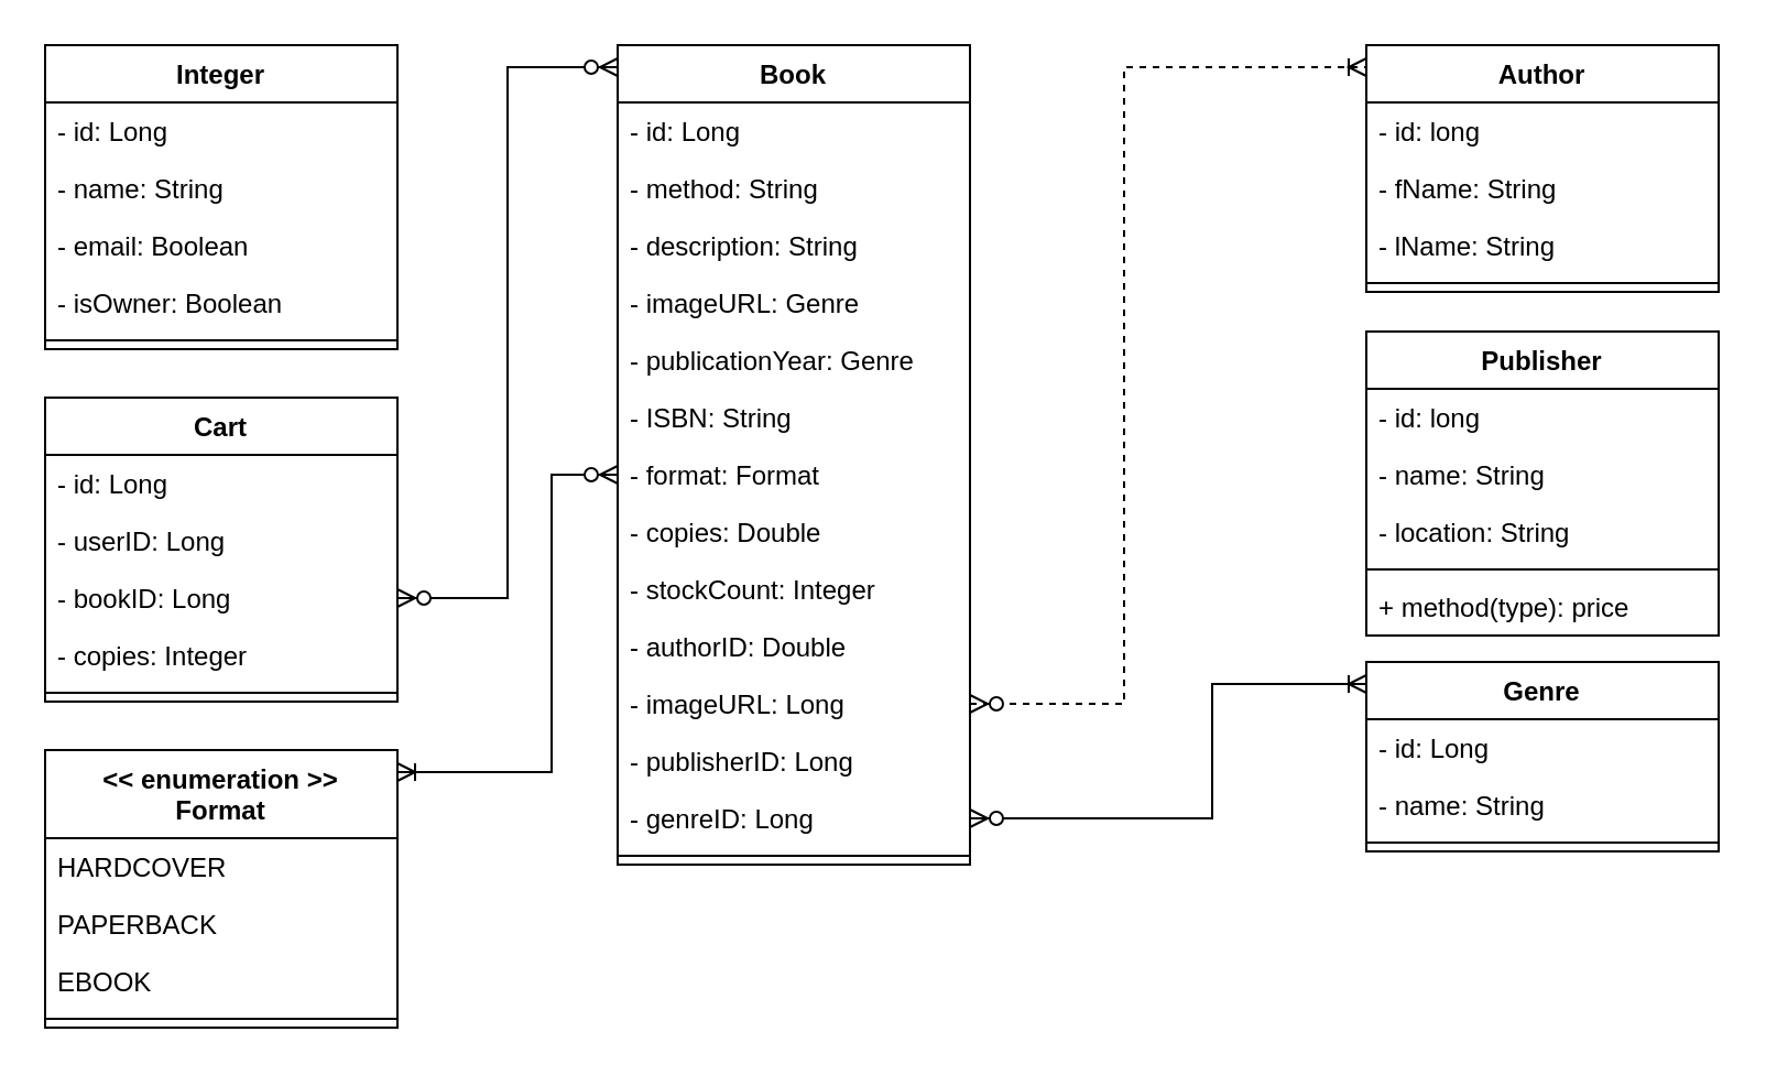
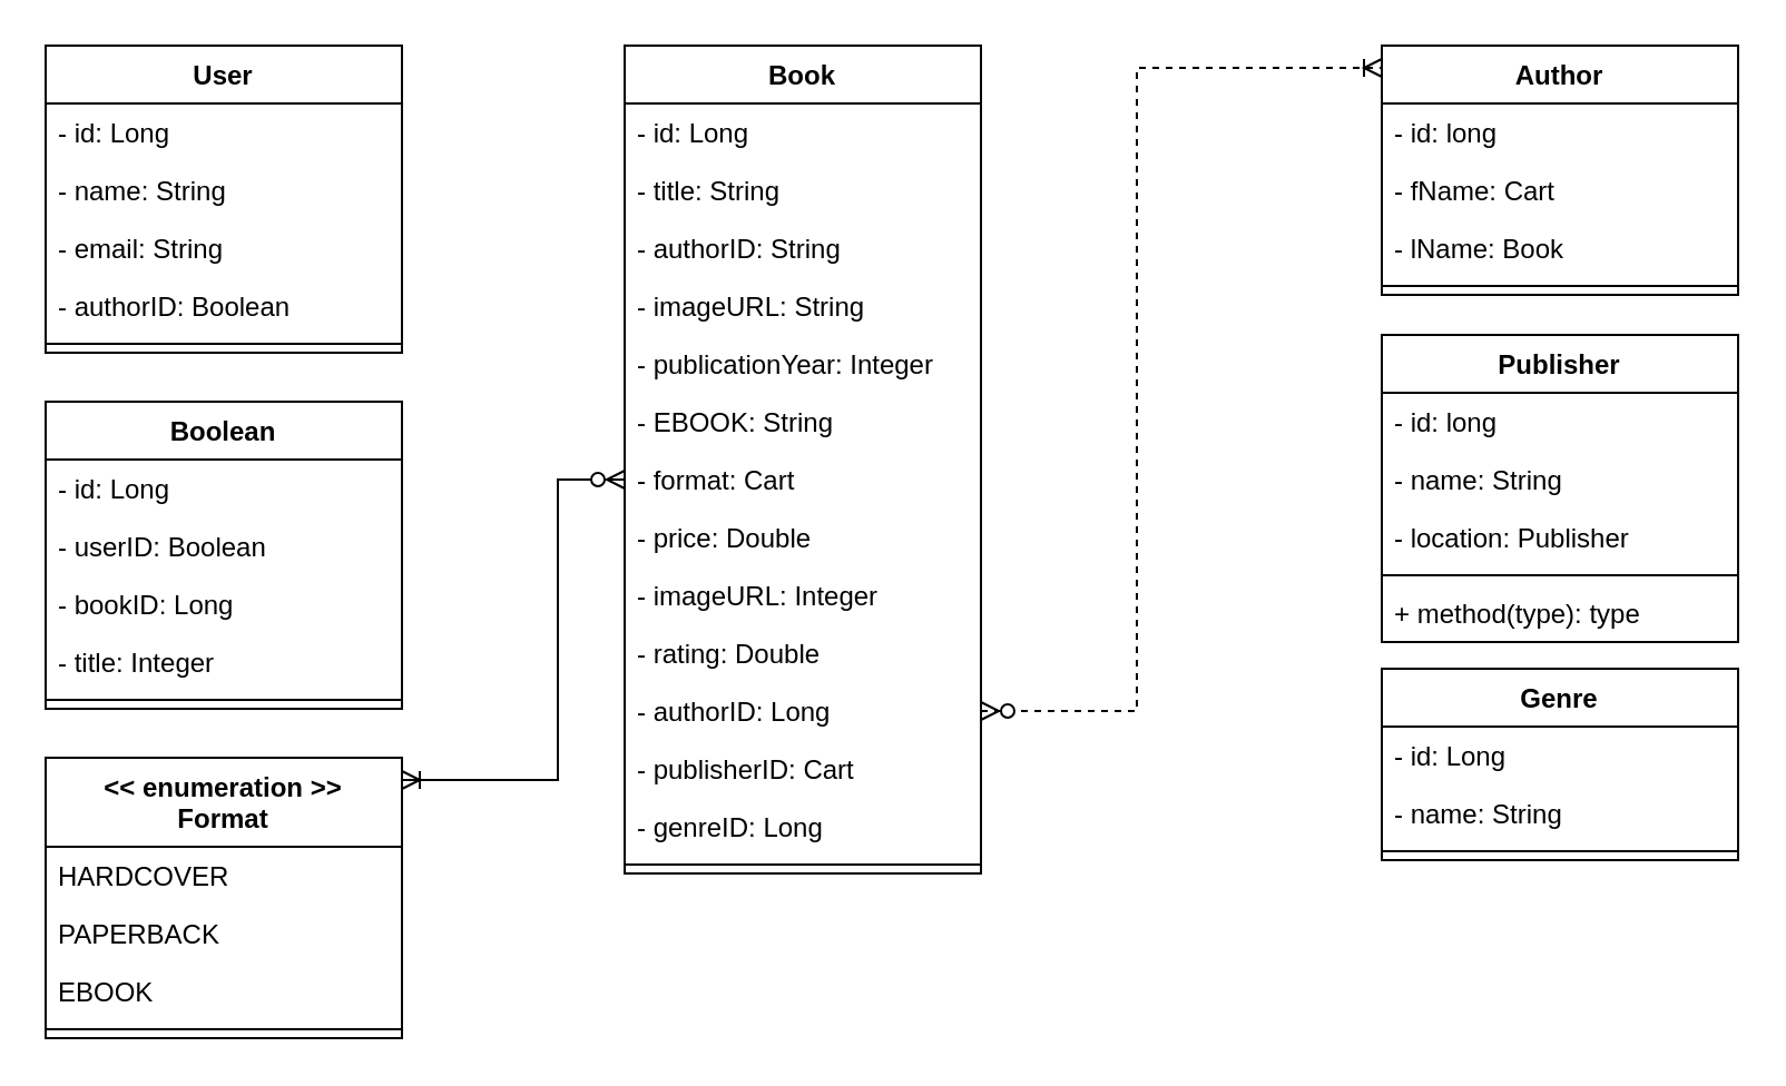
- <mxCell id="34" value="Integer" style="swimlane;fontStyle=1;align=center;verticalAlign=top;childLayout=stackLayout;horizontal=1;startSize=26;horizontalStack=0;resizeParent=1;resizeParentMax=0;resizeLast=0;collapsible=1;marginBottom=0;" vertex="1" parent="1"><mxGeometry x="20" y="20" width="160" height="138" as="geometry" /></mxCell>
+ <mxCell id="34" value="User" style="swimlane;fontStyle=1;align=center;verticalAlign=top;childLayout=stackLayout;horizontal=1;startSize=26;horizontalStack=0;resizeParent=1;resizeParentMax=0;resizeLast=0;collapsible=1;marginBottom=0;" vertex="1" parent="1"><mxGeometry x="20" y="20" width="160" height="138" as="geometry" /></mxCell>
- <mxCell id="4" value="- method: String" style="text;strokeColor=none;fillColor=none;align=left;verticalAlign=top;spacingLeft=4;spacingRight=4;overflow=hidden;rotatable=0;points=[[0,0.5],[1,0.5]];portConstraint=eastwest;" vertex="1" parent="2"><mxGeometry y="52" width="160" height="26" as="geometry" /></mxCell>
+ <mxCell id="4" value="- title: String" style="text;strokeColor=none;fillColor=none;align=left;verticalAlign=top;spacingLeft=4;spacingRight=4;overflow=hidden;rotatable=0;points=[[0,0.5],[1,0.5]];portConstraint=eastwest;" vertex="1" parent="2"><mxGeometry y="52" width="160" height="26" as="geometry" /></mxCell>
- <mxCell id="19" value="- fName: String" style="text;strokeColor=none;fillColor=none;align=left;verticalAlign=top;spacingLeft=4;spacingRight=4;overflow=hidden;rotatable=0;points=[[0,0.5],[1,0.5]];portConstraint=eastwest;" vertex="1" parent="17"><mxGeometry y="52" width="160" height="26" as="geometry" /></mxCell>
+ <mxCell id="19" value="- fName: Cart" style="text;strokeColor=none;fillColor=none;align=left;verticalAlign=top;spacingLeft=4;spacingRight=4;overflow=hidden;rotatable=0;points=[[0,0.5],[1,0.5]];portConstraint=eastwest;" vertex="1" parent="17"><mxGeometry y="52" width="160" height="26" as="geometry" /></mxCell>
- <mxCell id="37" value="- email: Boolean" style="text;strokeColor=none;fillColor=none;align=left;verticalAlign=top;spacingLeft=4;spacingRight=4;overflow=hidden;rotatable=0;points=[[0,0.5],[1,0.5]];portConstraint=eastwest;" vertex="1" parent="34"><mxGeometry y="78" width="160" height="26" as="geometry" /></mxCell>
+ <mxCell id="37" value="- email: String" style="text;strokeColor=none;fillColor=none;align=left;verticalAlign=top;spacingLeft=4;spacingRight=4;overflow=hidden;rotatable=0;points=[[0,0.5],[1,0.5]];portConstraint=eastwest;" vertex="1" parent="34"><mxGeometry y="78" width="160" height="26" as="geometry" /></mxCell>
- <mxCell id="5" value="- description: String" style="text;strokeColor=none;fillColor=none;align=left;verticalAlign=top;spacingLeft=4;spacingRight=4;overflow=hidden;rotatable=0;points=[[0,0.5],[1,0.5]];portConstraint=eastwest;" vertex="1" parent="2"><mxGeometry y="78" width="160" height="26" as="geometry" /></mxCell>
+ <mxCell id="5" value="- authorID: String" style="text;strokeColor=none;fillColor=none;align=left;verticalAlign=top;spacingLeft=4;spacingRight=4;overflow=hidden;rotatable=0;points=[[0,0.5],[1,0.5]];portConstraint=eastwest;" vertex="1" parent="2"><mxGeometry y="78" width="160" height="26" as="geometry" /></mxCell>
- <mxCell id="20" value="- lName: String" style="text;strokeColor=none;fillColor=none;align=left;verticalAlign=top;spacingLeft=4;spacingRight=4;overflow=hidden;rotatable=0;points=[[0,0.5],[1,0.5]];portConstraint=eastwest;" vertex="1" parent="17"><mxGeometry y="78" width="160" height="26" as="geometry" /></mxCell>
+ <mxCell id="20" value="- lName: Book" style="text;strokeColor=none;fillColor=none;align=left;verticalAlign=top;spacingLeft=4;spacingRight=4;overflow=hidden;rotatable=0;points=[[0,0.5],[1,0.5]];portConstraint=eastwest;" vertex="1" parent="17"><mxGeometry y="78" width="160" height="26" as="geometry" /></mxCell>
- <mxCell id="38" value="- isOwner: Boolean" style="text;strokeColor=none;fillColor=none;align=left;verticalAlign=top;spacingLeft=4;spacingRight=4;overflow=hidden;rotatable=0;points=[[0,0.5],[1,0.5]];portConstraint=eastwest;" vertex="1" parent="34"><mxGeometry y="104" width="160" height="26" as="geometry" /></mxCell>
+ <mxCell id="38" value="- authorID: Boolean" style="text;strokeColor=none;fillColor=none;align=left;verticalAlign=top;spacingLeft=4;spacingRight=4;overflow=hidden;rotatable=0;points=[[0,0.5],[1,0.5]];portConstraint=eastwest;" vertex="1" parent="34"><mxGeometry y="104" width="160" height="26" as="geometry" /></mxCell>
- <mxCell id="6" value="- imageURL: Genre" style="text;strokeColor=none;fillColor=none;align=left;verticalAlign=top;spacingLeft=4;spacingRight=4;overflow=hidden;rotatable=0;points=[[0,0.5],[1,0.5]];portConstraint=eastwest;" vertex="1" parent="2"><mxGeometry y="104" width="160" height="26" as="geometry" /></mxCell>
+ <mxCell id="6" value="- imageURL: String" style="text;strokeColor=none;fillColor=none;align=left;verticalAlign=top;spacingLeft=4;spacingRight=4;overflow=hidden;rotatable=0;points=[[0,0.5],[1,0.5]];portConstraint=eastwest;" vertex="1" parent="2"><mxGeometry y="104" width="160" height="26" as="geometry" /></mxCell>
- <mxCell id="46" style="edgeStyle=orthogonalEdgeStyle;rounded=0;orthogonalLoop=1;jettySize=auto;html=1;exitX=1;exitY=0.5;exitDx=0;exitDy=0;startArrow=ERzeroToMany;startFill=1;endArrow=ERzeroToMany;endFill=1;" edge="1" parent="1" source="43" target="2"><mxGeometry relative="1" as="geometry"><Array as="points"><mxPoint x="230" y="271" /><mxPoint x="230" y="30" /></Array></mxGeometry></mxCell>
- <mxCell id="7" value="- publicationYear: Genre" style="text;strokeColor=none;fillColor=none;align=left;verticalAlign=top;spacingLeft=4;spacingRight=4;overflow=hidden;rotatable=0;points=[[0,0.5],[1,0.5]];portConstraint=eastwest;" vertex="1" parent="2"><mxGeometry y="130" width="160" height="26" as="geometry" /></mxCell>
+ <mxCell id="7" value="- publicationYear: Integer" style="text;strokeColor=none;fillColor=none;align=left;verticalAlign=top;spacingLeft=4;spacingRight=4;overflow=hidden;rotatable=0;points=[[0,0.5],[1,0.5]];portConstraint=eastwest;" vertex="1" parent="2"><mxGeometry y="130" width="160" height="26" as="geometry" /></mxCell>
- <mxCell id="8" value="- ISBN: String" style="text;strokeColor=none;fillColor=none;align=left;verticalAlign=top;spacingLeft=4;spacingRight=4;overflow=hidden;rotatable=0;points=[[0,0.5],[1,0.5]];portConstraint=eastwest;" vertex="1" parent="2"><mxGeometry y="156" width="160" height="26" as="geometry" /></mxCell>
+ <mxCell id="8" value="- EBOOK: String" style="text;strokeColor=none;fillColor=none;align=left;verticalAlign=top;spacingLeft=4;spacingRight=4;overflow=hidden;rotatable=0;points=[[0,0.5],[1,0.5]];portConstraint=eastwest;" vertex="1" parent="2"><mxGeometry y="156" width="160" height="26" as="geometry" /></mxCell>
- <mxCell id="40" value="Cart" style="swimlane;fontStyle=1;align=center;verticalAlign=top;childLayout=stackLayout;horizontal=1;startSize=26;horizontalStack=0;resizeParent=1;resizeParentMax=0;resizeLast=0;collapsible=1;marginBottom=0;" vertex="1" parent="1"><mxGeometry x="20" y="180" width="160" height="138" as="geometry" /></mxCell>
+ <mxCell id="40" value="Boolean" style="swimlane;fontStyle=1;align=center;verticalAlign=top;childLayout=stackLayout;horizontal=1;startSize=26;horizontalStack=0;resizeParent=1;resizeParentMax=0;resizeLast=0;collapsible=1;marginBottom=0;" vertex="1" parent="1"><mxGeometry x="20" y="180" width="160" height="138" as="geometry" /></mxCell>
- <mxCell id="9" value="- format: Format" style="text;strokeColor=none;fillColor=none;align=left;verticalAlign=top;spacingLeft=4;spacingRight=4;overflow=hidden;rotatable=0;points=[[0,0.5],[1,0.5]];portConstraint=eastwest;" vertex="1" parent="2"><mxGeometry y="182" width="160" height="26" as="geometry" /></mxCell>
+ <mxCell id="9" value="- format: Cart" style="text;strokeColor=none;fillColor=none;align=left;verticalAlign=top;spacingLeft=4;spacingRight=4;overflow=hidden;rotatable=0;points=[[0,0.5],[1,0.5]];portConstraint=eastwest;" vertex="1" parent="2"><mxGeometry y="182" width="160" height="26" as="geometry" /></mxCell>
- <mxCell id="10" value="- copies: Double" style="text;strokeColor=none;fillColor=none;align=left;verticalAlign=top;spacingLeft=4;spacingRight=4;overflow=hidden;rotatable=0;points=[[0,0.5],[1,0.5]];portConstraint=eastwest;" vertex="1" parent="2"><mxGeometry y="208" width="160" height="26" as="geometry" /></mxCell>
+ <mxCell id="10" value="- price: Double" style="text;strokeColor=none;fillColor=none;align=left;verticalAlign=top;spacingLeft=4;spacingRight=4;overflow=hidden;rotatable=0;points=[[0,0.5],[1,0.5]];portConstraint=eastwest;" vertex="1" parent="2"><mxGeometry y="208" width="160" height="26" as="geometry" /></mxCell>
- <mxCell id="25" value="- location: String" style="text;strokeColor=none;fillColor=none;align=left;verticalAlign=top;spacingLeft=4;spacingRight=4;overflow=hidden;rotatable=0;points=[[0,0.5],[1,0.5]];portConstraint=eastwest;" vertex="1" parent="22"><mxGeometry y="78" width="160" height="26" as="geometry" /></mxCell>
+ <mxCell id="25" value="- location: Publisher" style="text;strokeColor=none;fillColor=none;align=left;verticalAlign=top;spacingLeft=4;spacingRight=4;overflow=hidden;rotatable=0;points=[[0,0.5],[1,0.5]];portConstraint=eastwest;" vertex="1" parent="22"><mxGeometry y="78" width="160" height="26" as="geometry" /></mxCell>
- <mxCell id="42" value="- userID: Long" style="text;strokeColor=none;fillColor=none;align=left;verticalAlign=top;spacingLeft=4;spacingRight=4;overflow=hidden;rotatable=0;points=[[0,0.5],[1,0.5]];portConstraint=eastwest;" vertex="1" parent="40"><mxGeometry y="52" width="160" height="26" as="geometry" /></mxCell>
+ <mxCell id="42" value="- userID: Boolean" style="text;strokeColor=none;fillColor=none;align=left;verticalAlign=top;spacingLeft=4;spacingRight=4;overflow=hidden;rotatable=0;points=[[0,0.5],[1,0.5]];portConstraint=eastwest;" vertex="1" parent="40"><mxGeometry y="52" width="160" height="26" as="geometry" /></mxCell>
- <mxCell id="11" value="- stockCount: Integer" style="text;strokeColor=none;fillColor=none;align=left;verticalAlign=top;spacingLeft=4;spacingRight=4;overflow=hidden;rotatable=0;points=[[0,0.5],[1,0.5]];portConstraint=eastwest;" vertex="1" parent="2"><mxGeometry y="234" width="160" height="26" as="geometry" /></mxCell>
+ <mxCell id="11" value="- imageURL: Integer" style="text;strokeColor=none;fillColor=none;align=left;verticalAlign=top;spacingLeft=4;spacingRight=4;overflow=hidden;rotatable=0;points=[[0,0.5],[1,0.5]];portConstraint=eastwest;" vertex="1" parent="2"><mxGeometry y="234" width="160" height="26" as="geometry" /></mxCell>
- <mxCell id="27" value="+ method(type): price" style="text;strokeColor=none;fillColor=none;align=left;verticalAlign=top;spacingLeft=4;spacingRight=4;overflow=hidden;rotatable=0;points=[[0,0.5],[1,0.5]];portConstraint=eastwest;" vertex="1" parent="22"><mxGeometry y="112" width="160" height="26" as="geometry" /></mxCell>
+ <mxCell id="27" value="+ method(type): type" style="text;strokeColor=none;fillColor=none;align=left;verticalAlign=top;spacingLeft=4;spacingRight=4;overflow=hidden;rotatable=0;points=[[0,0.5],[1,0.5]];portConstraint=eastwest;" vertex="1" parent="22"><mxGeometry y="112" width="160" height="26" as="geometry" /></mxCell>
- <mxCell id="12" value="- authorID: Double" style="text;strokeColor=none;fillColor=none;align=left;verticalAlign=top;spacingLeft=4;spacingRight=4;overflow=hidden;rotatable=0;points=[[0,0.5],[1,0.5]];portConstraint=eastwest;" vertex="1" parent="2"><mxGeometry y="260" width="160" height="26" as="geometry" /></mxCell>
+ <mxCell id="12" value="- rating: Double" style="text;strokeColor=none;fillColor=none;align=left;verticalAlign=top;spacingLeft=4;spacingRight=4;overflow=hidden;rotatable=0;points=[[0,0.5],[1,0.5]];portConstraint=eastwest;" vertex="1" parent="2"><mxGeometry y="260" width="160" height="26" as="geometry" /></mxCell>
- <mxCell id="44" value="- copies: Integer" style="text;strokeColor=none;fillColor=none;align=left;verticalAlign=top;spacingLeft=4;spacingRight=4;overflow=hidden;rotatable=0;points=[[0,0.5],[1,0.5]];portConstraint=eastwest;" vertex="1" parent="40"><mxGeometry y="104" width="160" height="26" as="geometry" /></mxCell>
+ <mxCell id="44" value="- title: Integer" style="text;strokeColor=none;fillColor=none;align=left;verticalAlign=top;spacingLeft=4;spacingRight=4;overflow=hidden;rotatable=0;points=[[0,0.5],[1,0.5]];portConstraint=eastwest;" vertex="1" parent="40"><mxGeometry y="104" width="160" height="26" as="geometry" /></mxCell>
- <mxCell id="13" value="- imageURL: Long" style="text;strokeColor=none;fillColor=none;align=left;verticalAlign=top;spacingLeft=4;spacingRight=4;overflow=hidden;rotatable=0;points=[[0,0.5],[1,0.5]];portConstraint=eastwest;" vertex="1" parent="2"><mxGeometry y="286" width="160" height="26" as="geometry" /></mxCell>
+ <mxCell id="13" value="- authorID: Long" style="text;strokeColor=none;fillColor=none;align=left;verticalAlign=top;spacingLeft=4;spacingRight=4;overflow=hidden;rotatable=0;points=[[0,0.5],[1,0.5]];portConstraint=eastwest;" vertex="1" parent="2"><mxGeometry y="286" width="160" height="26" as="geometry" /></mxCell>
- <mxCell id="14" value="- publisherID: Long" style="text;strokeColor=none;fillColor=none;align=left;verticalAlign=top;spacingLeft=4;spacingRight=4;overflow=hidden;rotatable=0;points=[[0,0.5],[1,0.5]];portConstraint=eastwest;" vertex="1" parent="2"><mxGeometry y="312" width="160" height="26" as="geometry" /></mxCell>
+ <mxCell id="14" value="- publisherID: Cart" style="text;strokeColor=none;fillColor=none;align=left;verticalAlign=top;spacingLeft=4;spacingRight=4;overflow=hidden;rotatable=0;points=[[0,0.5],[1,0.5]];portConstraint=eastwest;" vertex="1" parent="2"><mxGeometry y="312" width="160" height="26" as="geometry" /></mxCell>
- <mxCell id="33" style="edgeStyle=orthogonalEdgeStyle;rounded=0;orthogonalLoop=1;jettySize=auto;html=1;exitX=1;exitY=0.5;exitDx=0;exitDy=0;startArrow=ERzeroToMany;startFill=1;endArrow=ERoneToMany;endFill=0;" edge="1" parent="1" source="15" target="28"><mxGeometry relative="1" as="geometry"><Array as="points"><mxPoint x="550" y="371" /><mxPoint x="550" y="310" /></Array></mxGeometry></mxCell>
